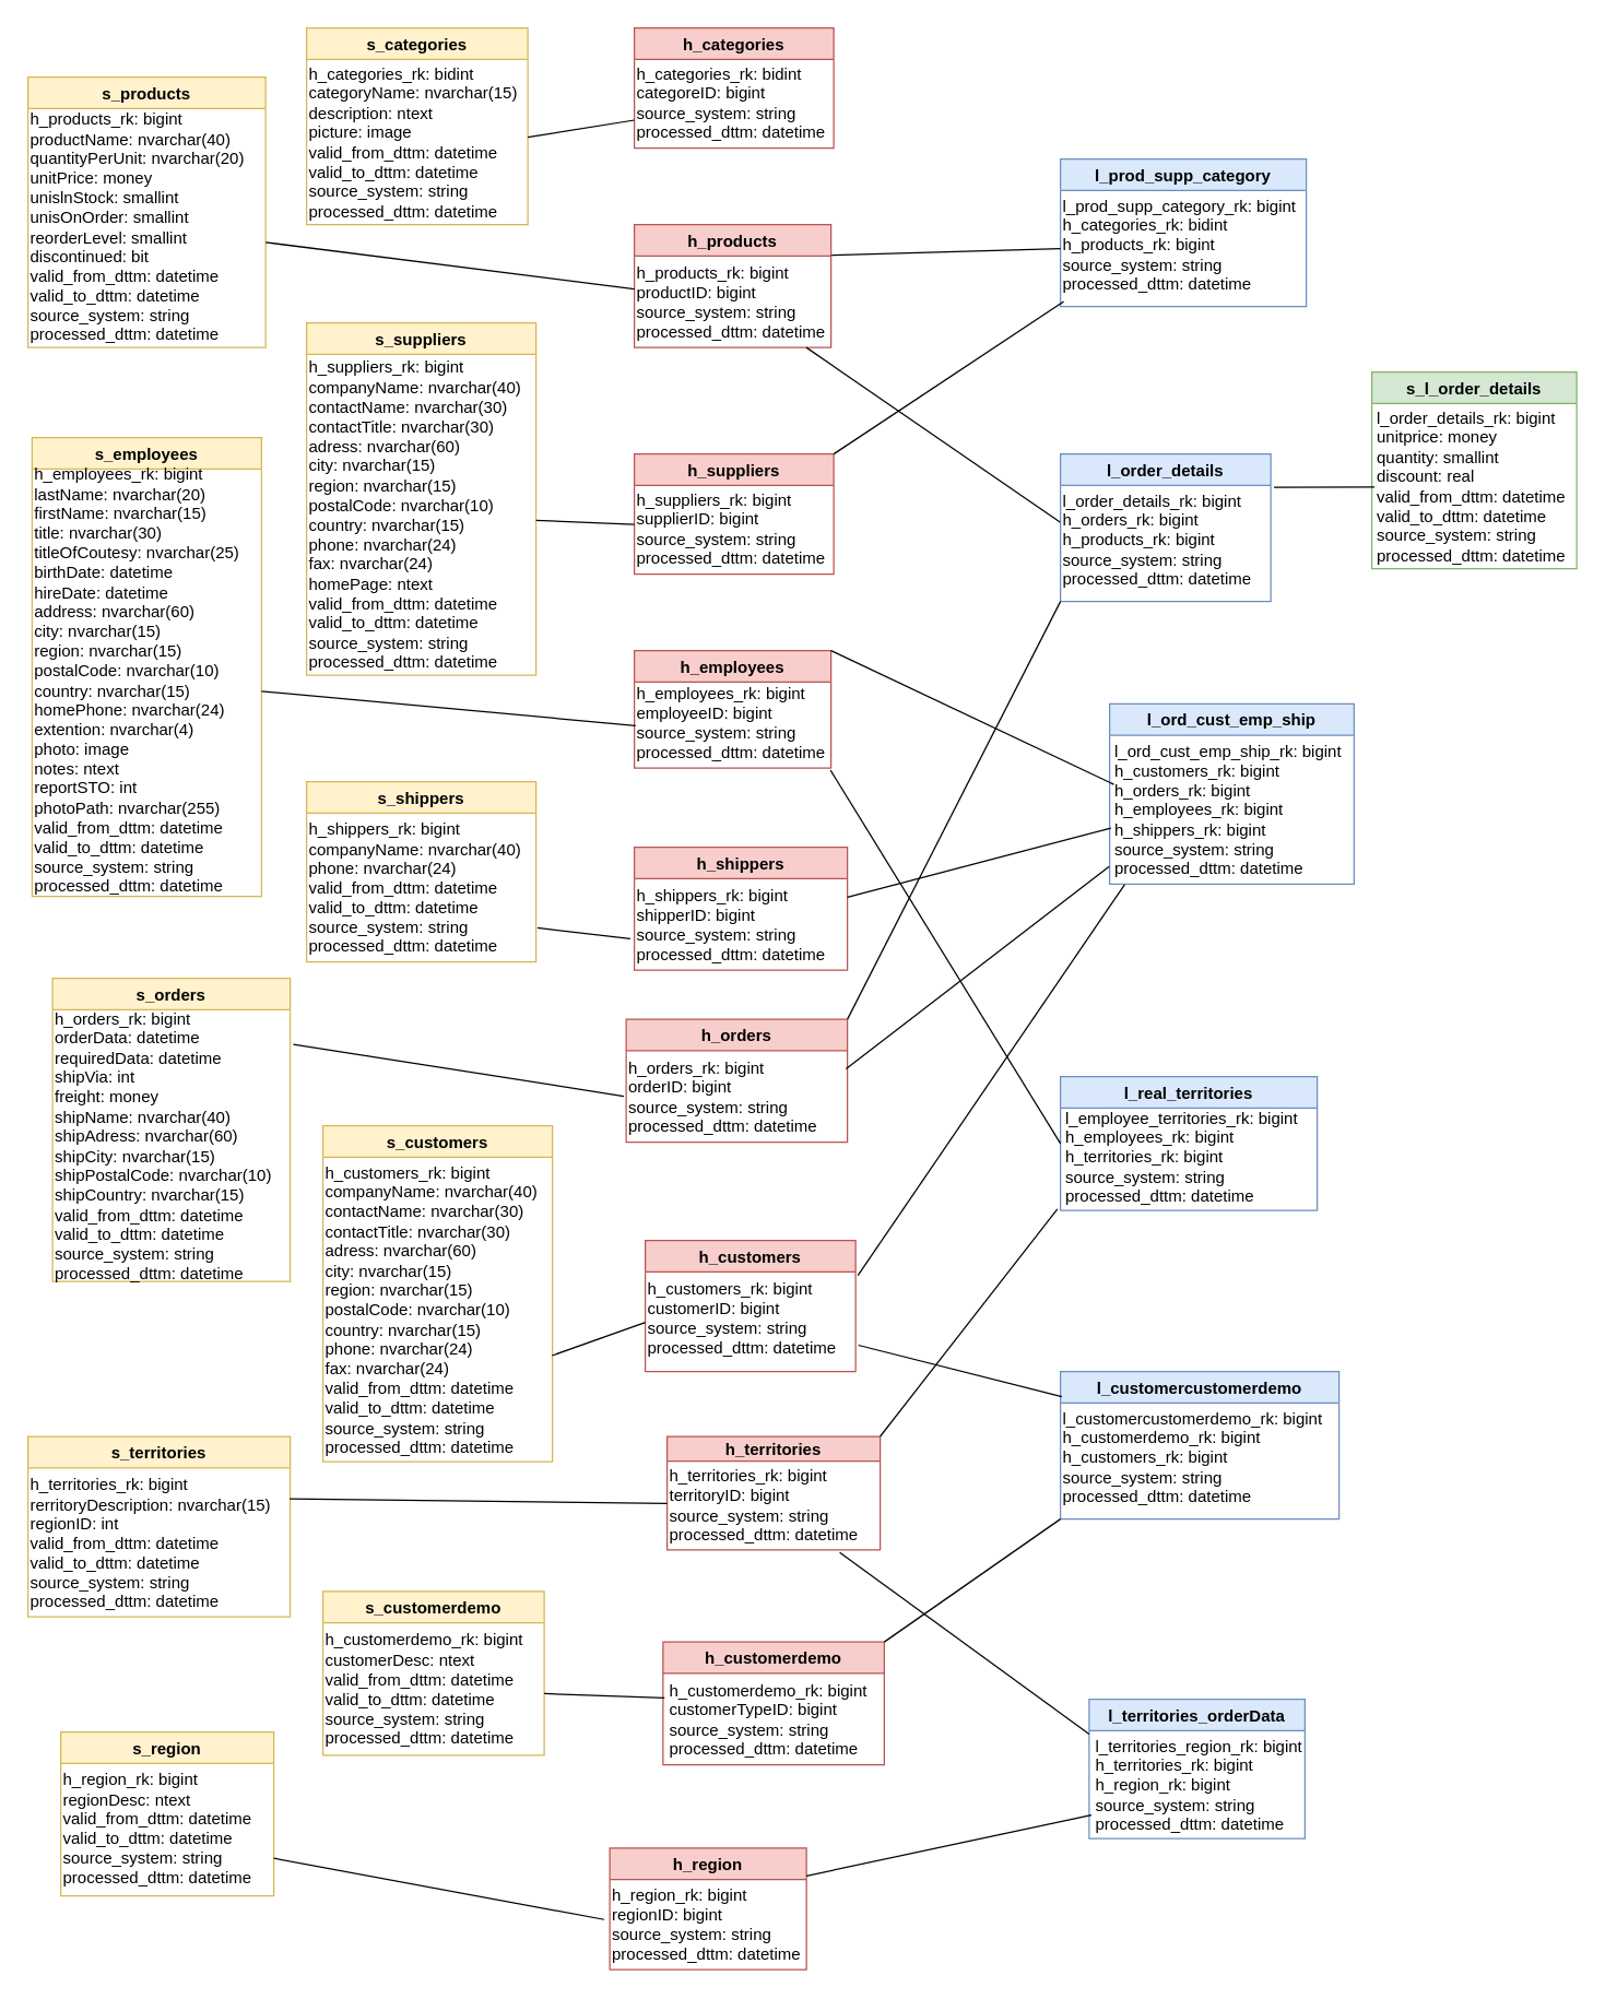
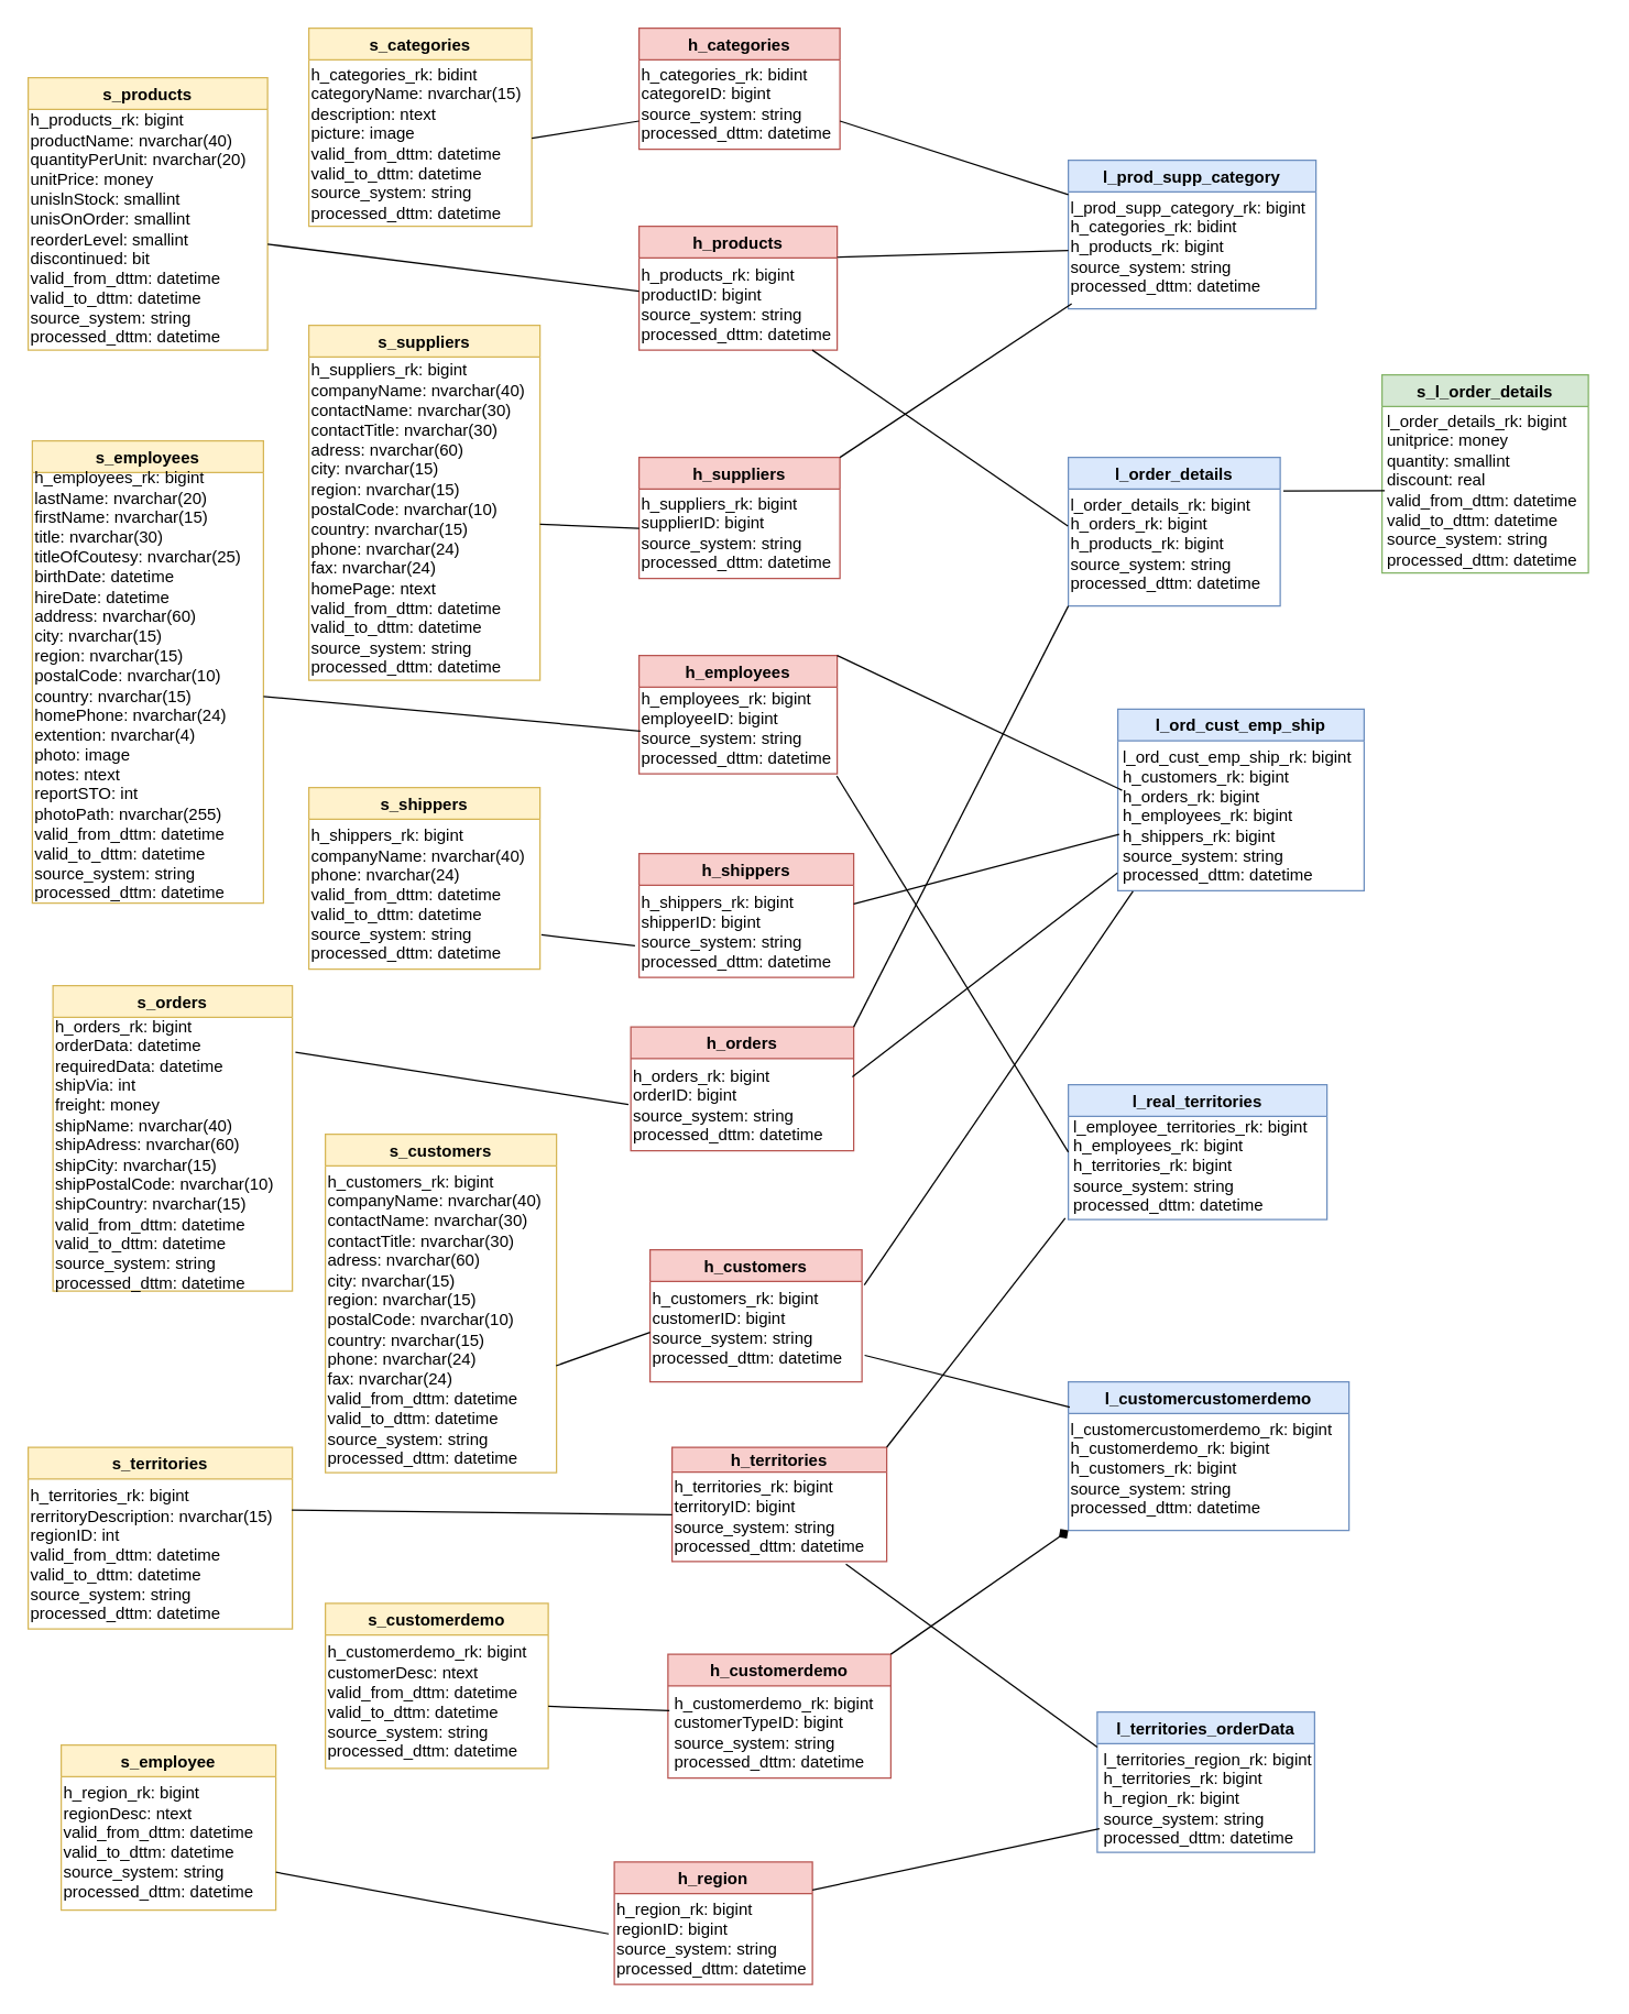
+ <mxCell id="55" value="" style="endArrow=none;html=1;" edge="1" parent="1" source="2" target="51"><mxGeometry width="50" height="50" relative="1" as="geometry"><mxPoint x="642" y="187" as="sourcePoint" /><mxPoint x="692" y="137" as="targetPoint" /></mxGeometry></mxCell>
- <mxCell id="77" value="" style="endArrow=none;html=1;entryX=0;entryY=1;entryDx=0;entryDy=0;exitX=1;exitY=0;exitDx=0;exitDy=0;" edge="1" parent="1" source="18" target="74"><mxGeometry width="50" height="50" relative="1" as="geometry"><mxPoint x="650" y="1564" as="sourcePoint" /><mxPoint x="700" y="1514" as="targetPoint" /></mxGeometry></mxCell>
+ <mxCell id="77" value="" style="endArrow=diamond;html=1;entryX=0;entryY=1;entryDx=0;entryDy=0;exitX=1;exitY=0;exitDx=0;exitDy=0;" edge="1" parent="1" source="18" target="74"><mxGeometry width="50" height="50" relative="1" as="geometry"><mxPoint x="650" y="1564" as="sourcePoint" /><mxPoint x="700" y="1514" as="targetPoint" /></mxGeometry></mxCell>
- <mxCell id="38" value="s_region" style="swimlane;align=center;fillColor=#fff2cc;strokeColor=#d6b656;" vertex="1" parent="1"><mxGeometry x="44" y="1268" width="156" height="120" as="geometry" /></mxCell>
+ <mxCell id="38" value="s_employee" style="swimlane;align=center;fillColor=#fff2cc;strokeColor=#d6b656;" vertex="1" parent="1"><mxGeometry x="44" y="1268" width="156" height="120" as="geometry" /></mxCell>
